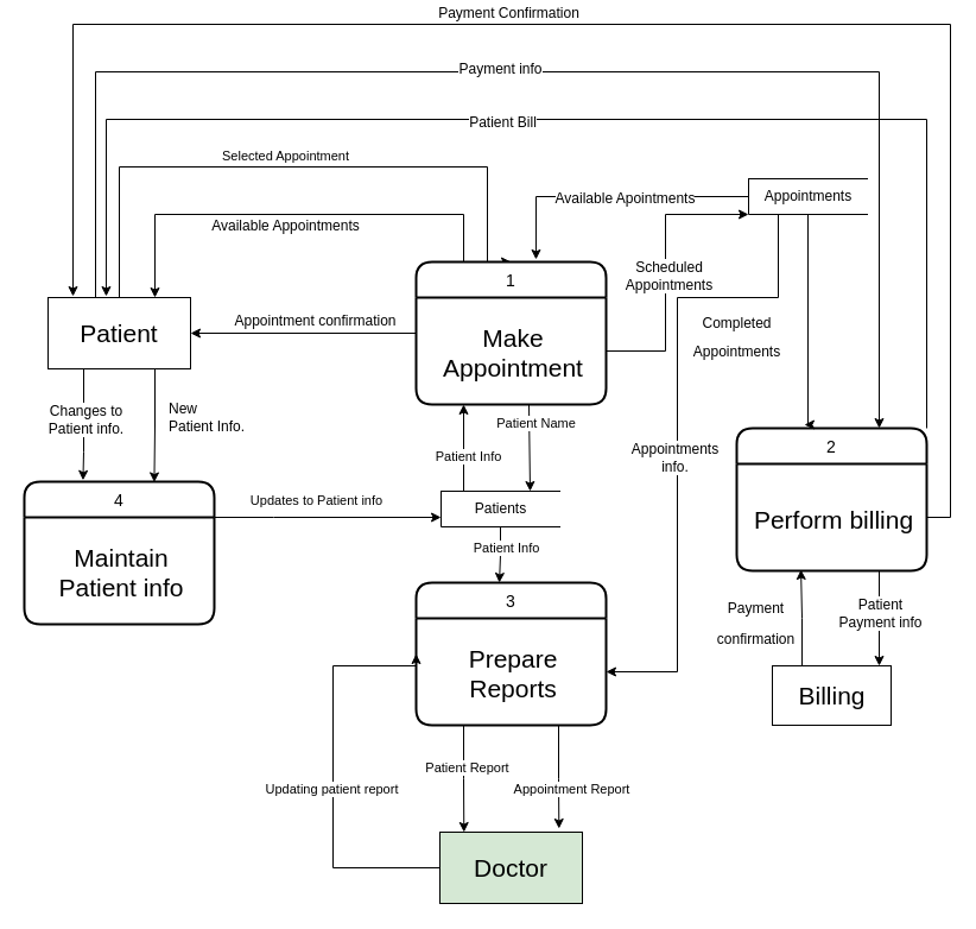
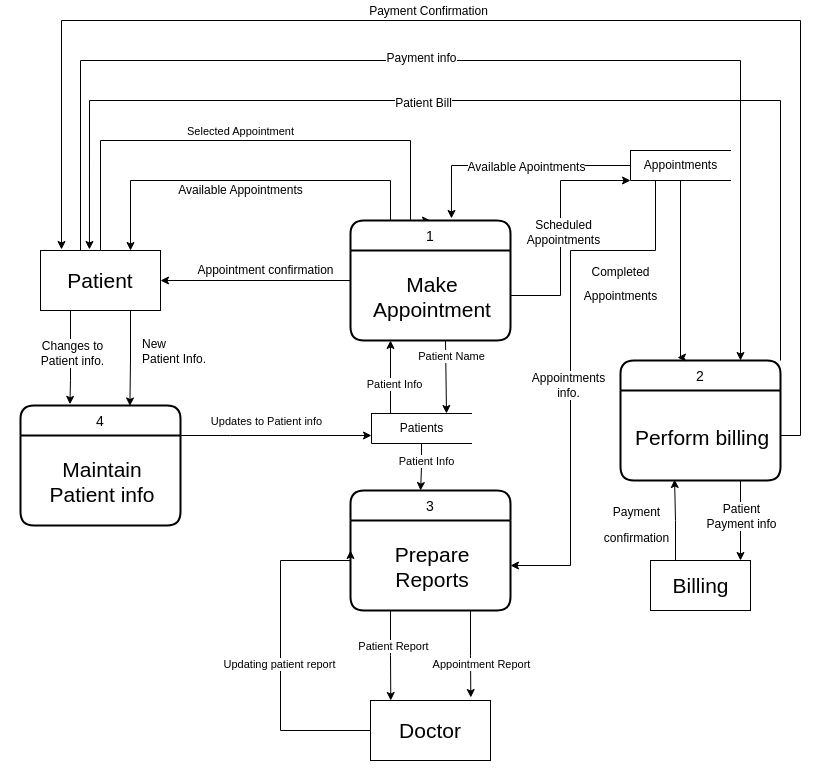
- <mxCell id="13" value="&lt;font style=&quot;font-size: 21px;&quot;&gt;Doctor&lt;/font&gt;" style="whiteSpace=wrap;html=1;rounded=0;fillColor=#d5e8d4;" vertex="1" parent="1"><mxGeometry x="370" y="700" width="120" height="60" as="geometry" /></mxCell>
+ <mxCell id="13" value="&lt;font style=&quot;font-size: 21px;&quot;&gt;Doctor&lt;/font&gt;" style="whiteSpace=wrap;html=1;rounded=0;" vertex="1" parent="1"><mxGeometry x="370" y="700" width="120" height="60" as="geometry" /></mxCell>
